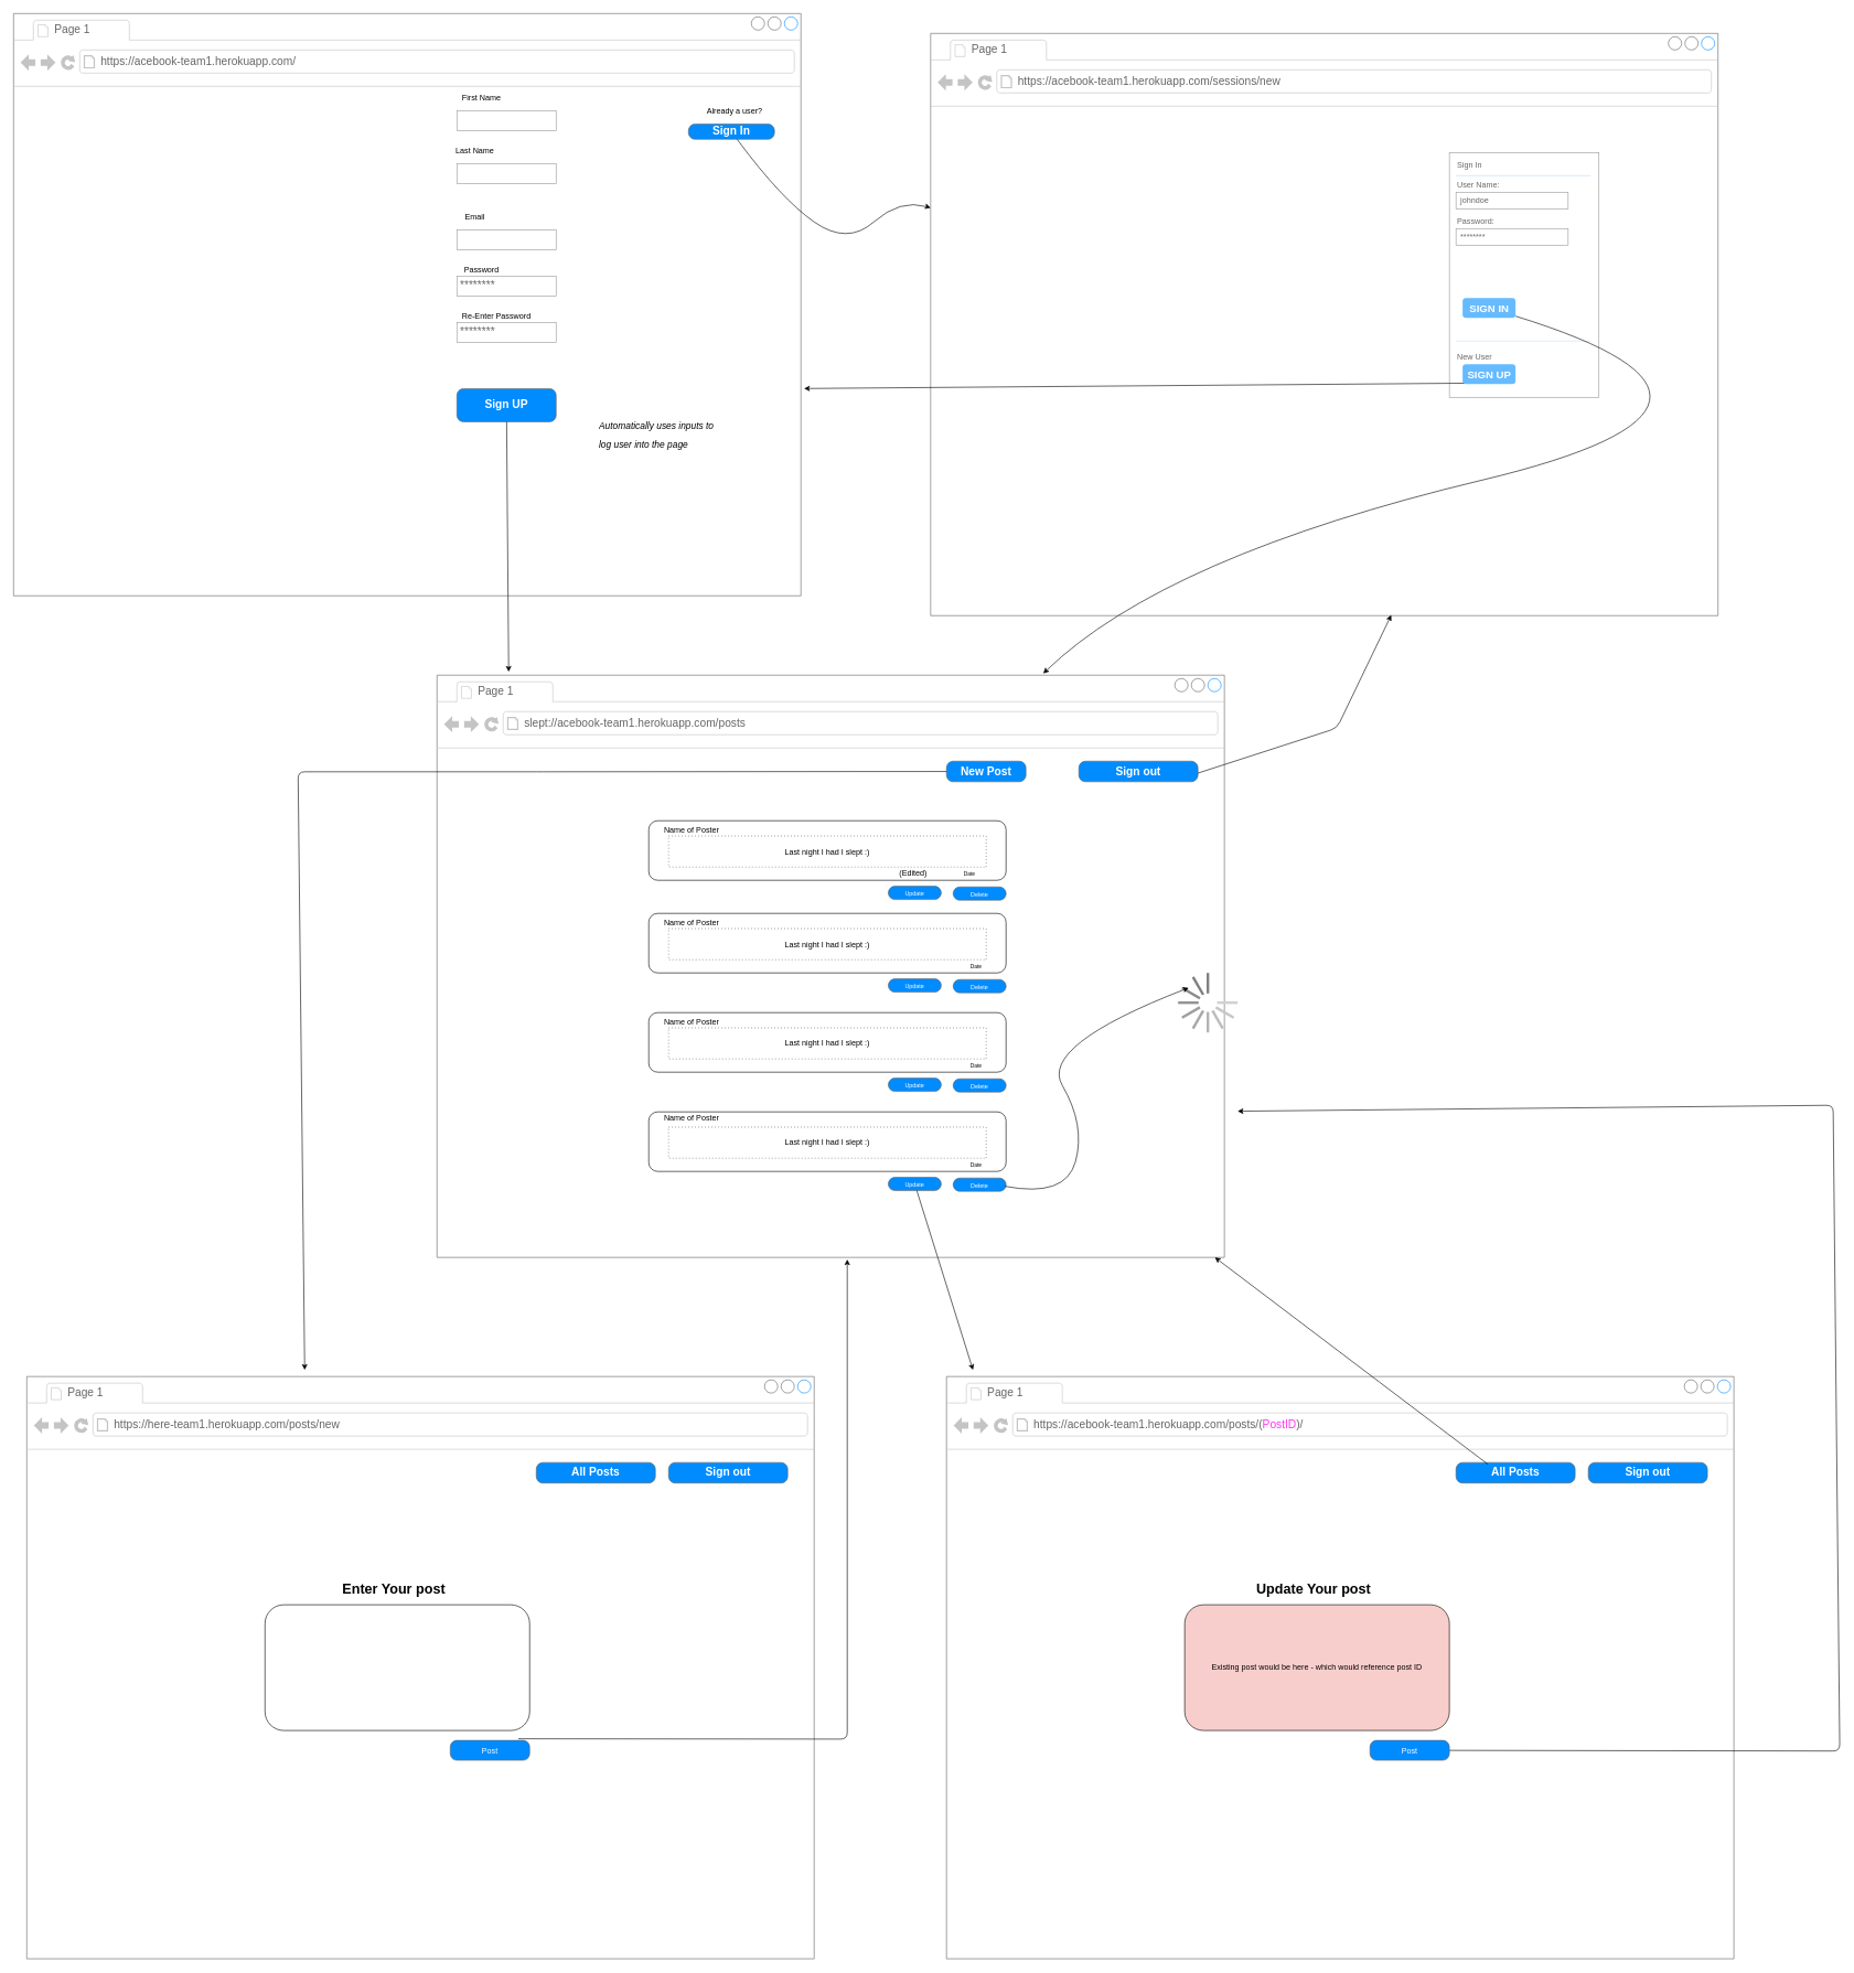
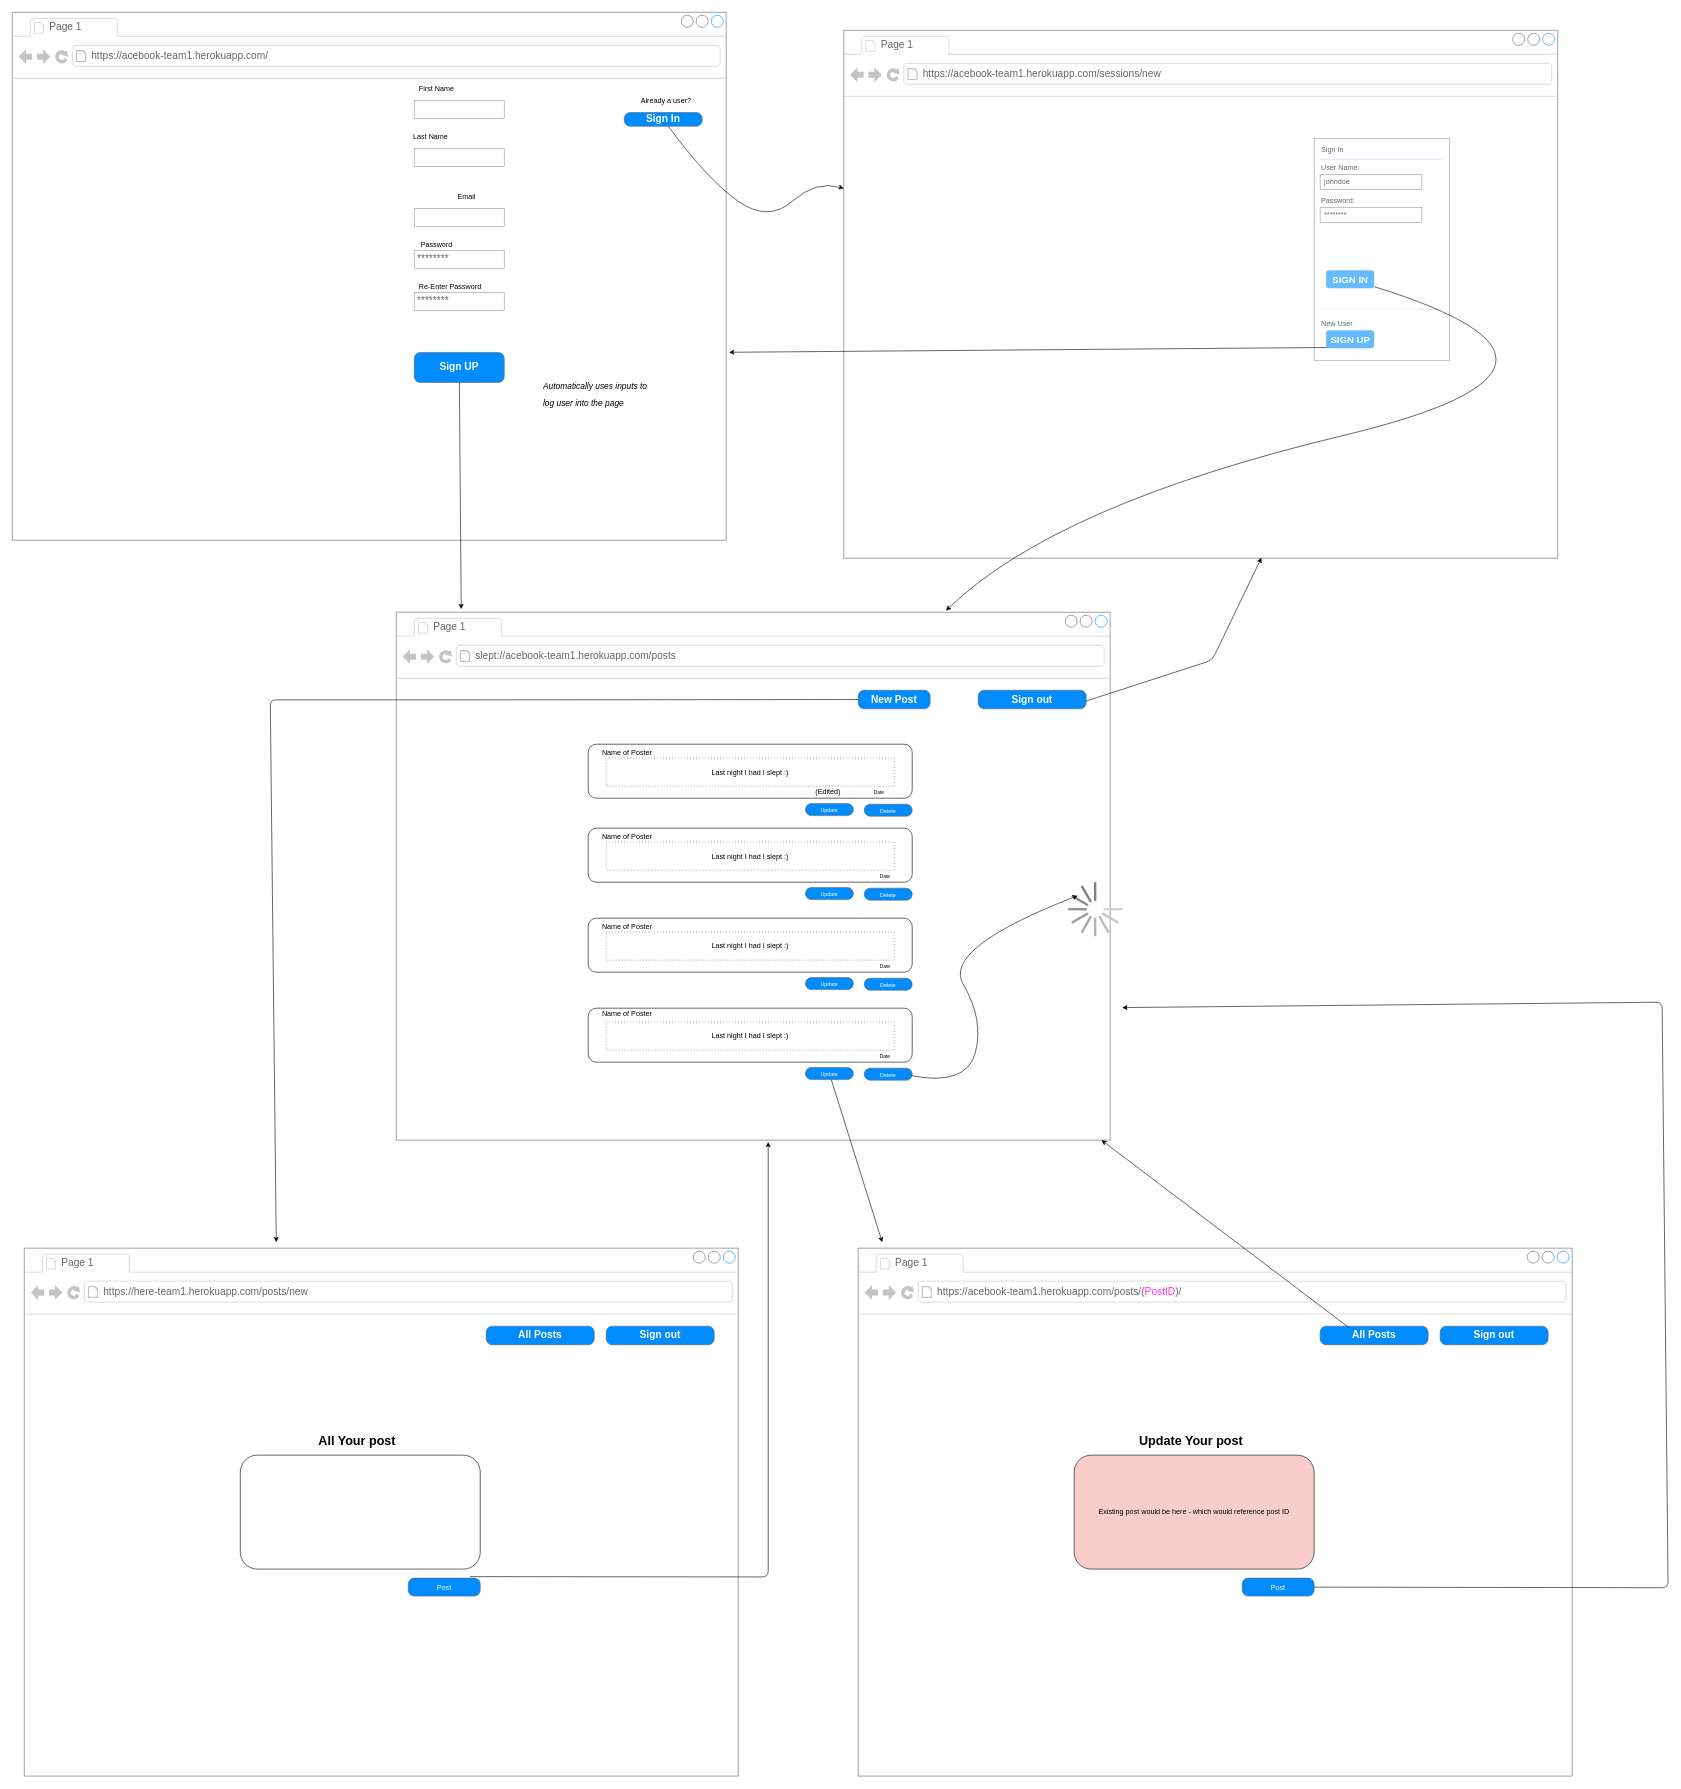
- <mxCell id="8" value="Email" style="text;html=1;strokeColor=none;fillColor=none;align=center;verticalAlign=middle;whiteSpace=wrap;rounded=0;" vertex="1" parent="2"><mxGeometry x="650" y="297" width="95" height="20" as="geometry" /></mxCell>
+ <mxCell id="8" value="Email" style="text;html=1;strokeColor=none;fillColor=none;align=center;verticalAlign=middle;whiteSpace=wrap;rounded=0;" vertex="1" parent="2"><mxGeometry x="710" y="297" width="95" height="20" as="geometry" /></mxCell>
- <mxCell id="84" value="&lt;b&gt;&lt;font style=&quot;font-size: 21px&quot;&gt;Enter Your post&lt;/font&gt;&lt;/b&gt;" style="text;html=1;strokeColor=none;fillColor=none;align=center;verticalAlign=middle;whiteSpace=wrap;rounded=0;" vertex="1" parent="77"><mxGeometry x="410" y="310" width="290" height="20" as="geometry" /></mxCell>
+ <mxCell id="84" value="&lt;b&gt;&lt;font style=&quot;font-size: 21px&quot;&gt;All Your post&lt;/font&gt;&lt;/b&gt;" style="text;html=1;strokeColor=none;fillColor=none;align=center;verticalAlign=middle;whiteSpace=wrap;rounded=0;" vertex="1" parent="77"><mxGeometry x="410" y="310" width="290" height="20" as="geometry" /></mxCell>
